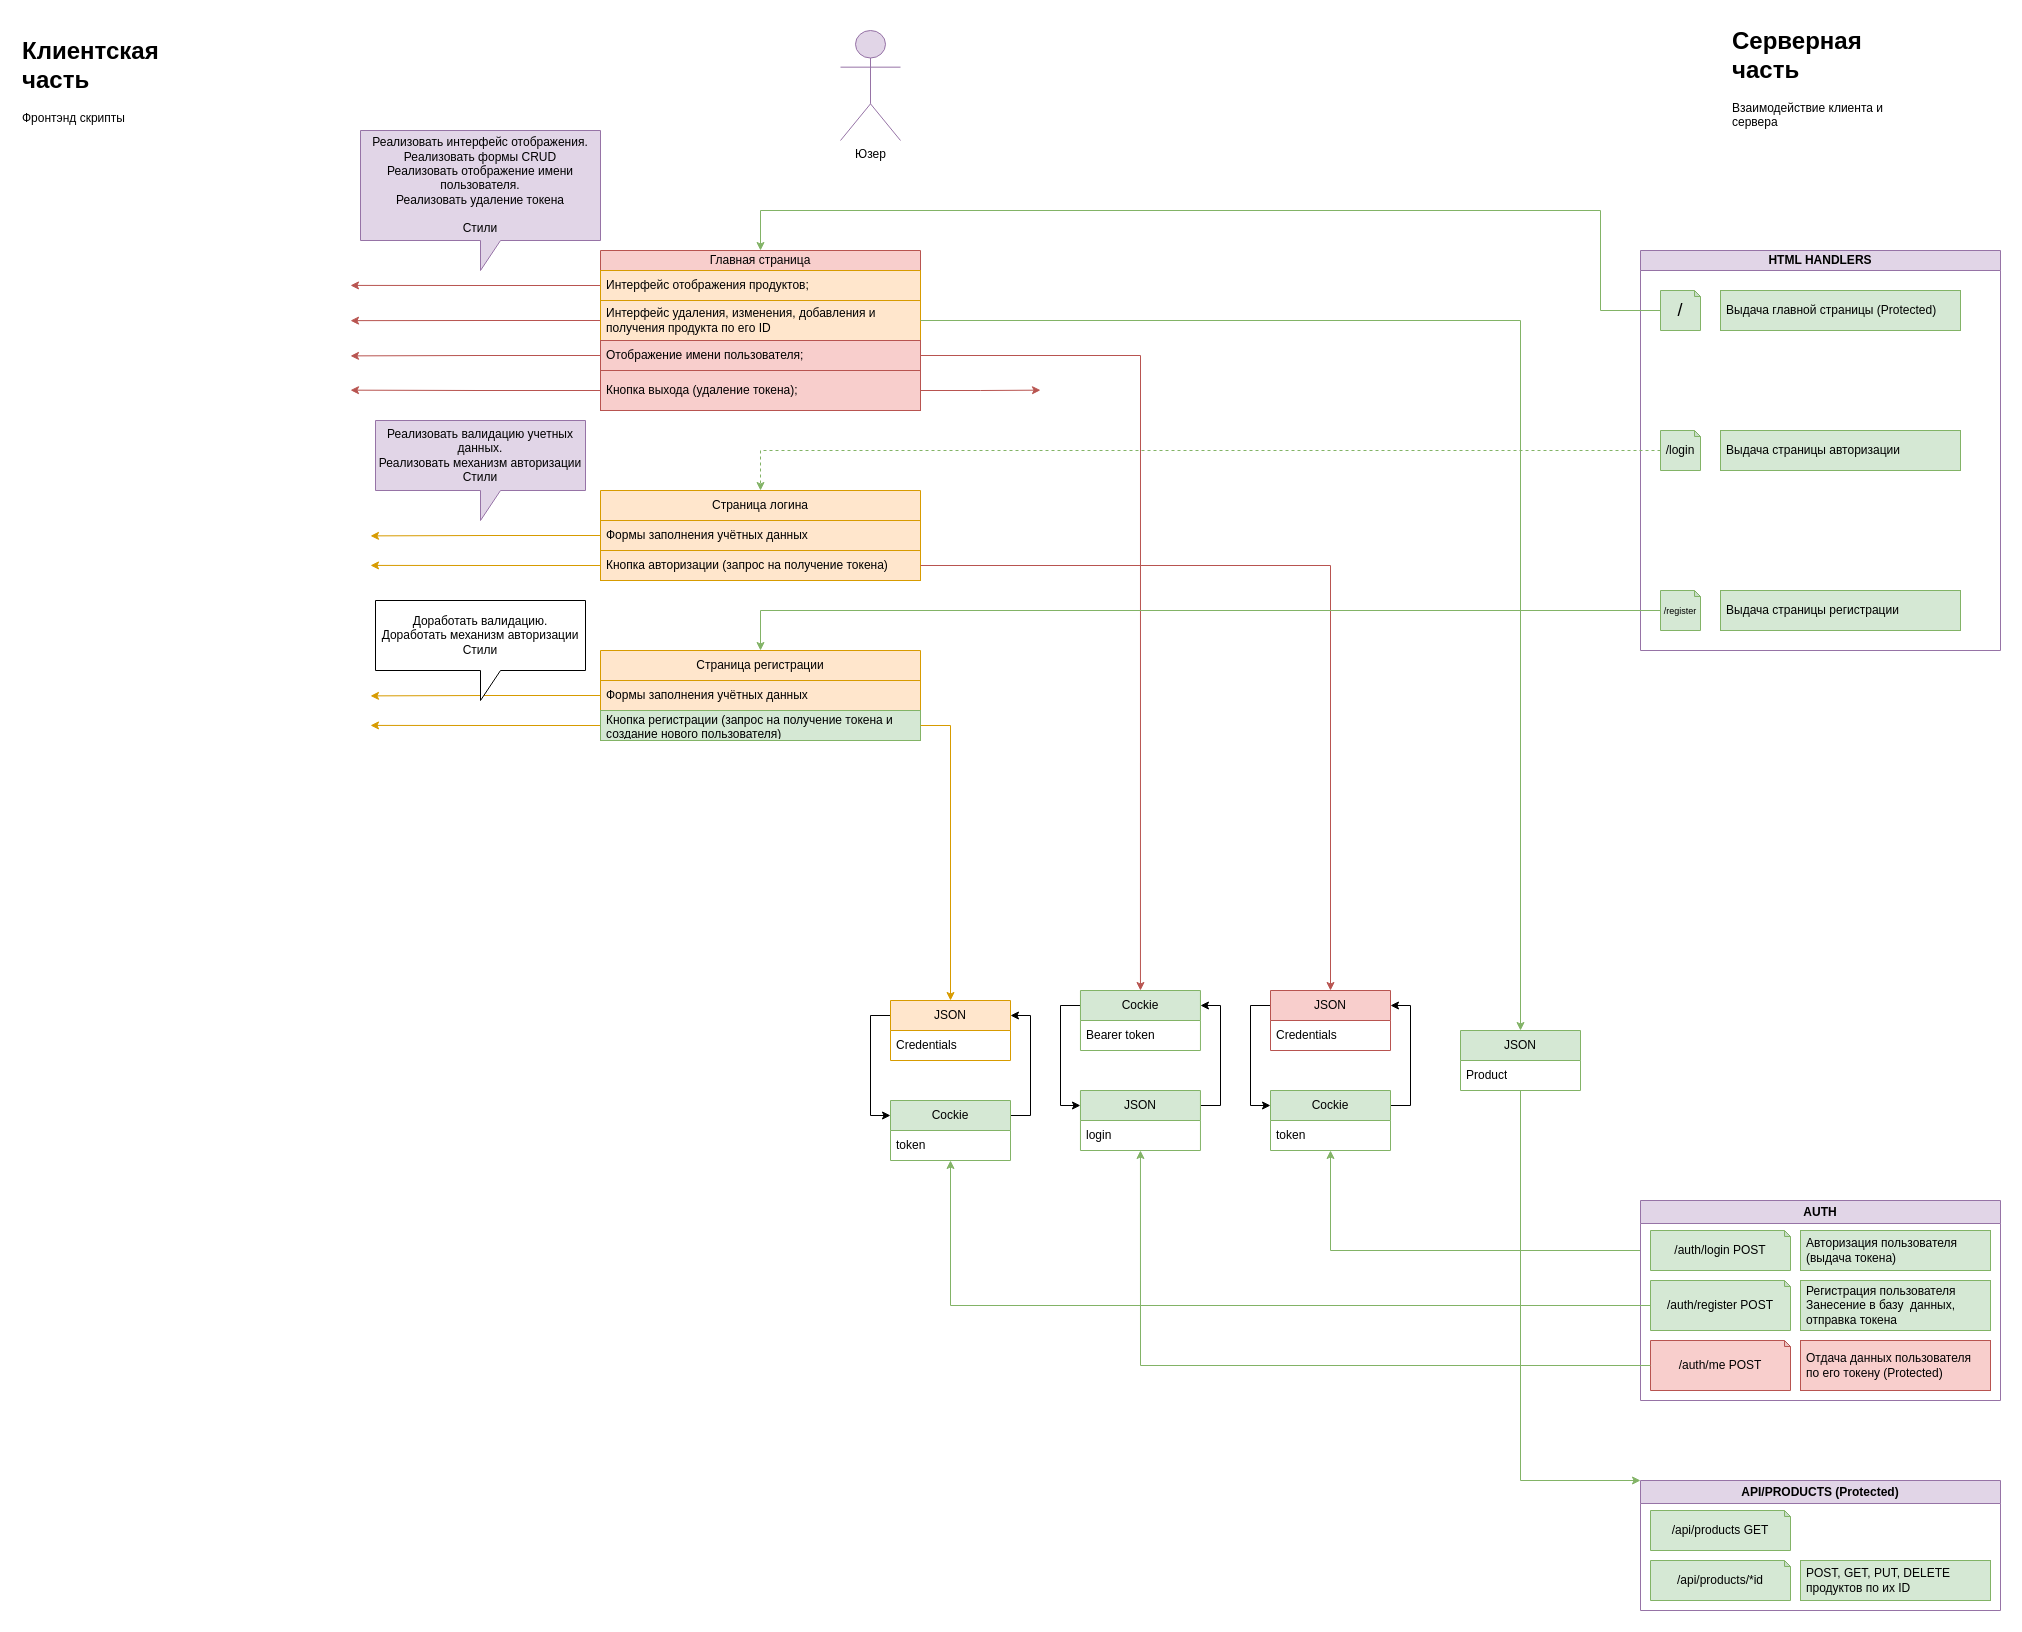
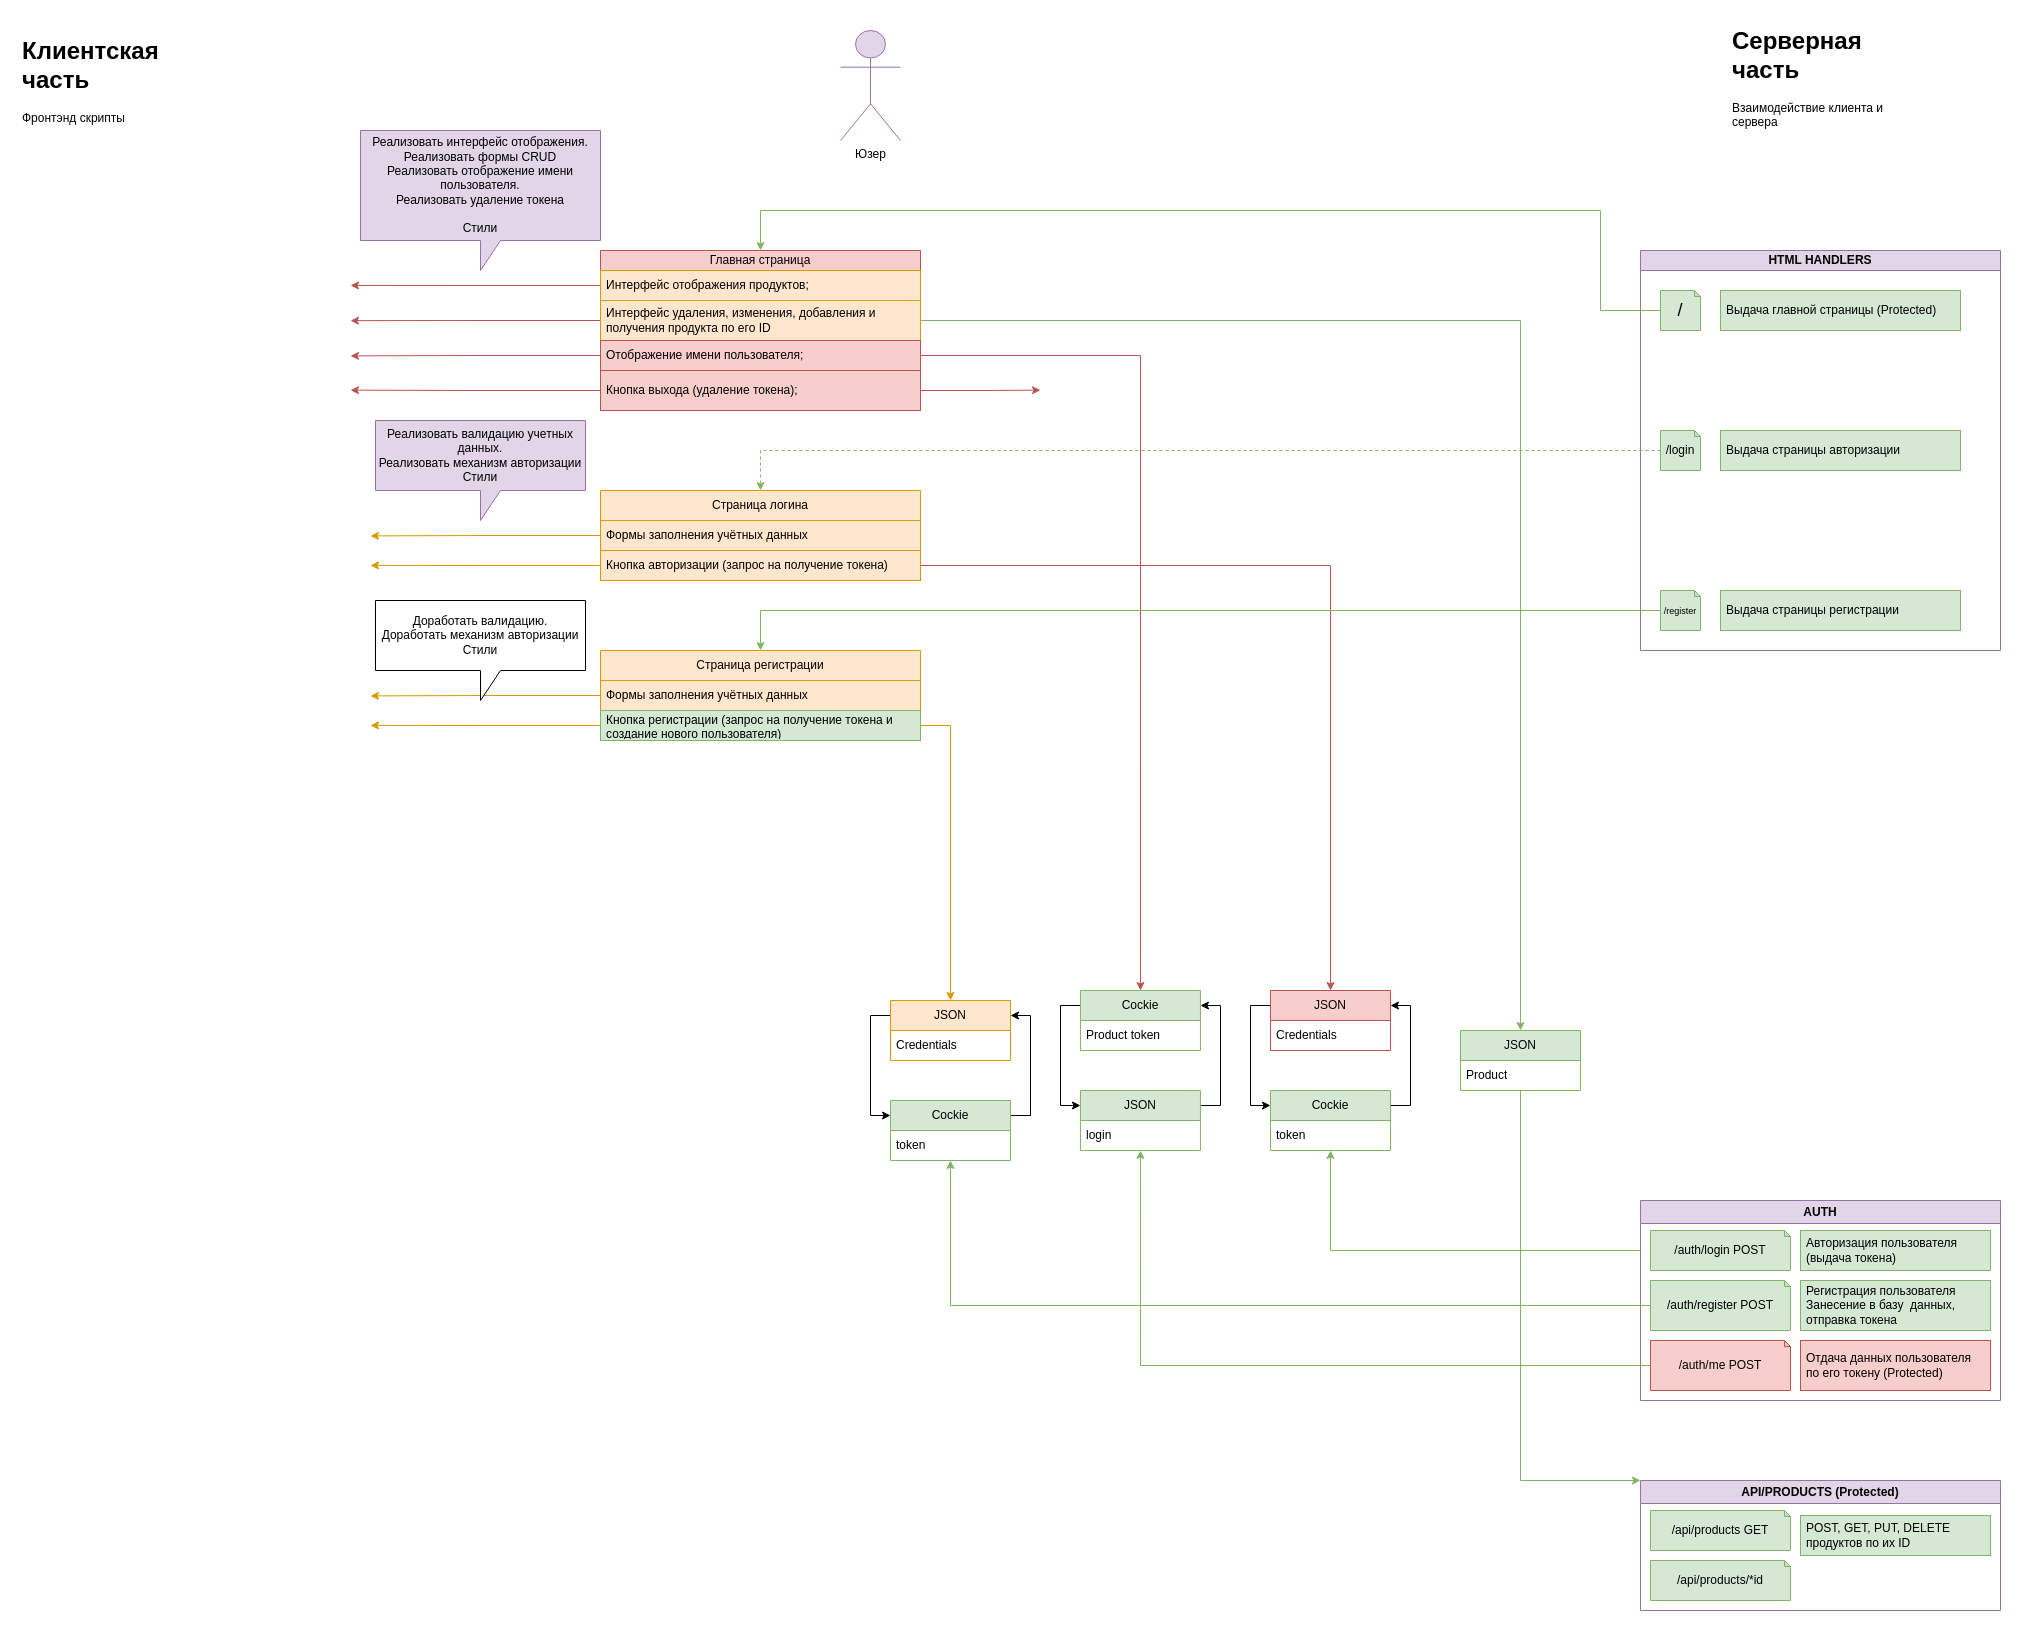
- <mxCell id="45" value="Bearer token" style="text;strokeColor=none;fillColor=none;align=left;verticalAlign=middle;spacingLeft=4;spacingRight=4;overflow=hidden;points=[[0,0.5],[1,0.5]];portConstraint=eastwest;rotatable=0;whiteSpace=wrap;html=1;" vertex="1" parent="44"><mxGeometry y="30" width="120" height="30" as="geometry" /></mxCell>
+ <mxCell id="45" value="Product token" style="text;strokeColor=none;fillColor=none;align=left;verticalAlign=middle;spacingLeft=4;spacingRight=4;overflow=hidden;points=[[0,0.5],[1,0.5]];portConstraint=eastwest;rotatable=0;whiteSpace=wrap;html=1;" vertex="1" parent="44"><mxGeometry y="30" width="120" height="30" as="geometry" /></mxCell>
- <mxCell id="22" value="POST, GET, PUT, DELETE продуктов по их ID" style="text;strokeColor=#82b366;fillColor=#d5e8d4;align=left;verticalAlign=middle;spacingLeft=4;spacingRight=4;overflow=hidden;points=[[0,0.5],[1,0.5]];portConstraint=eastwest;rotatable=0;whiteSpace=wrap;html=1;" vertex="1" parent="19"><mxGeometry x="160" y="80" width="190" height="40" as="geometry" /></mxCell>
+ <mxCell id="22" value="POST, GET, PUT, DELETE продуктов по их ID" style="text;strokeColor=#82b366;fillColor=#d5e8d4;align=left;verticalAlign=middle;spacingLeft=4;spacingRight=4;overflow=hidden;points=[[0,0.5],[1,0.5]];portConstraint=eastwest;rotatable=0;whiteSpace=wrap;html=1;" vertex="1" parent="19"><mxGeometry x="160" y="35" width="190" height="40" as="geometry" /></mxCell>
